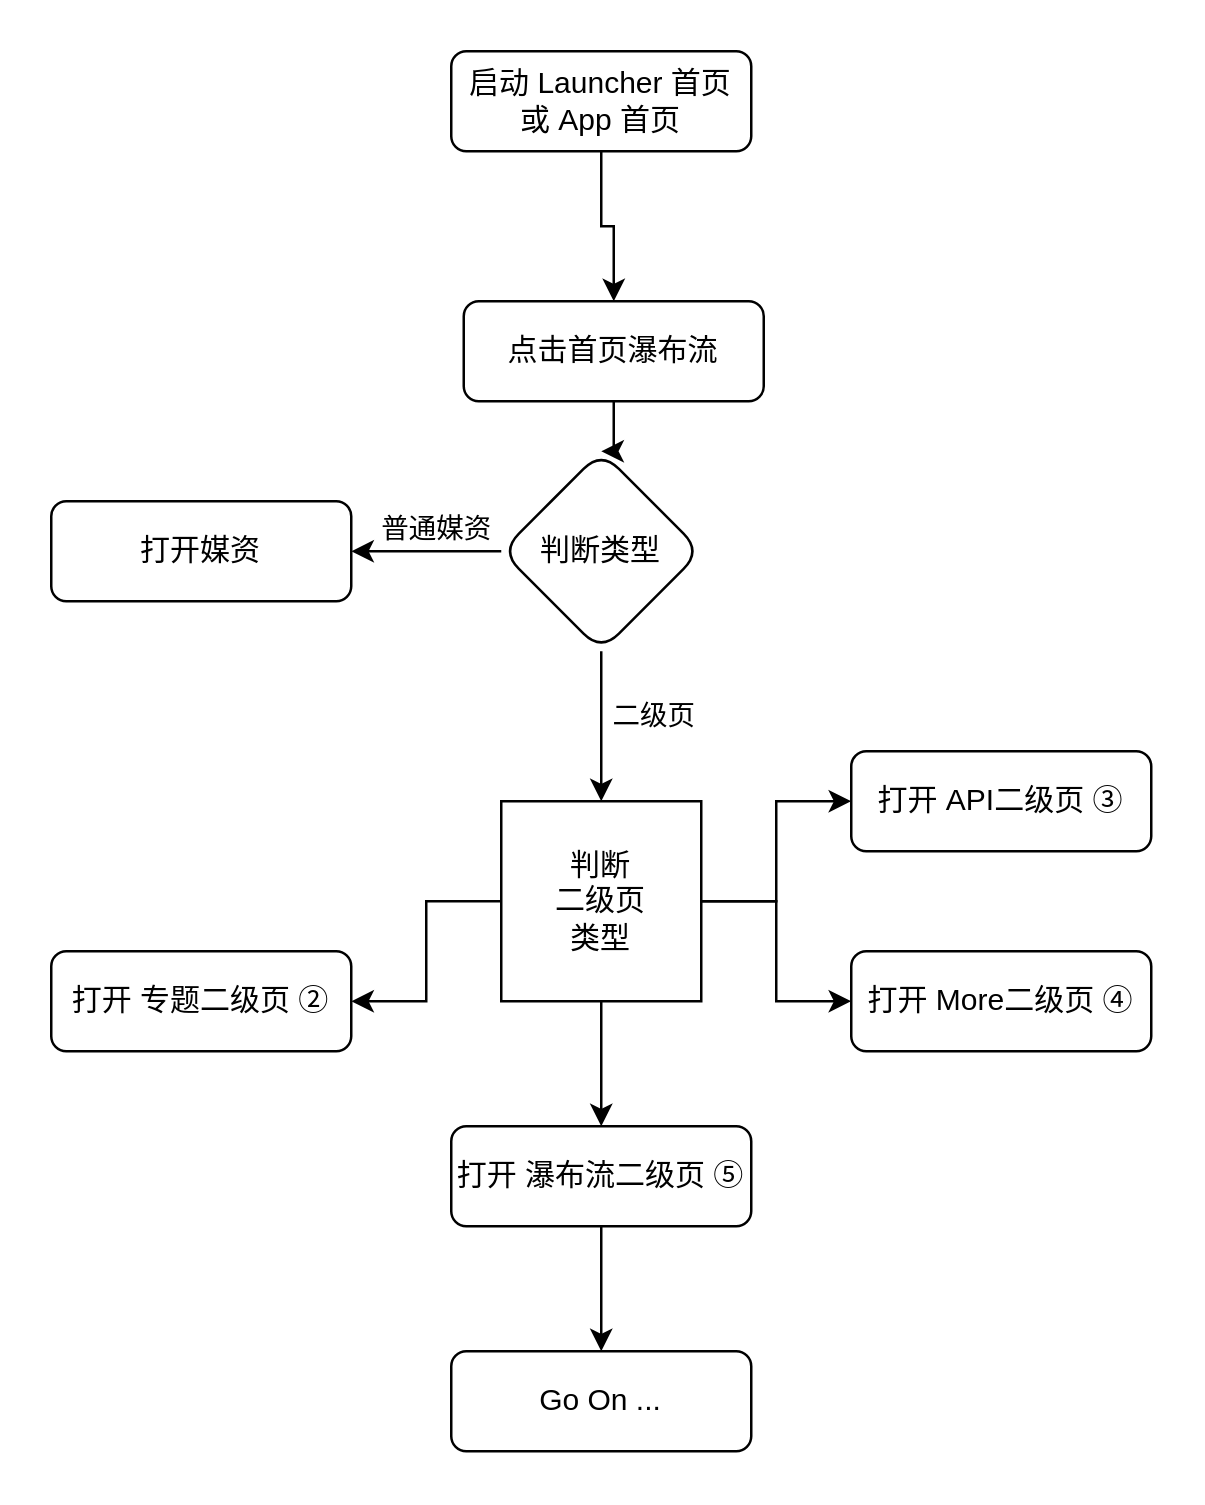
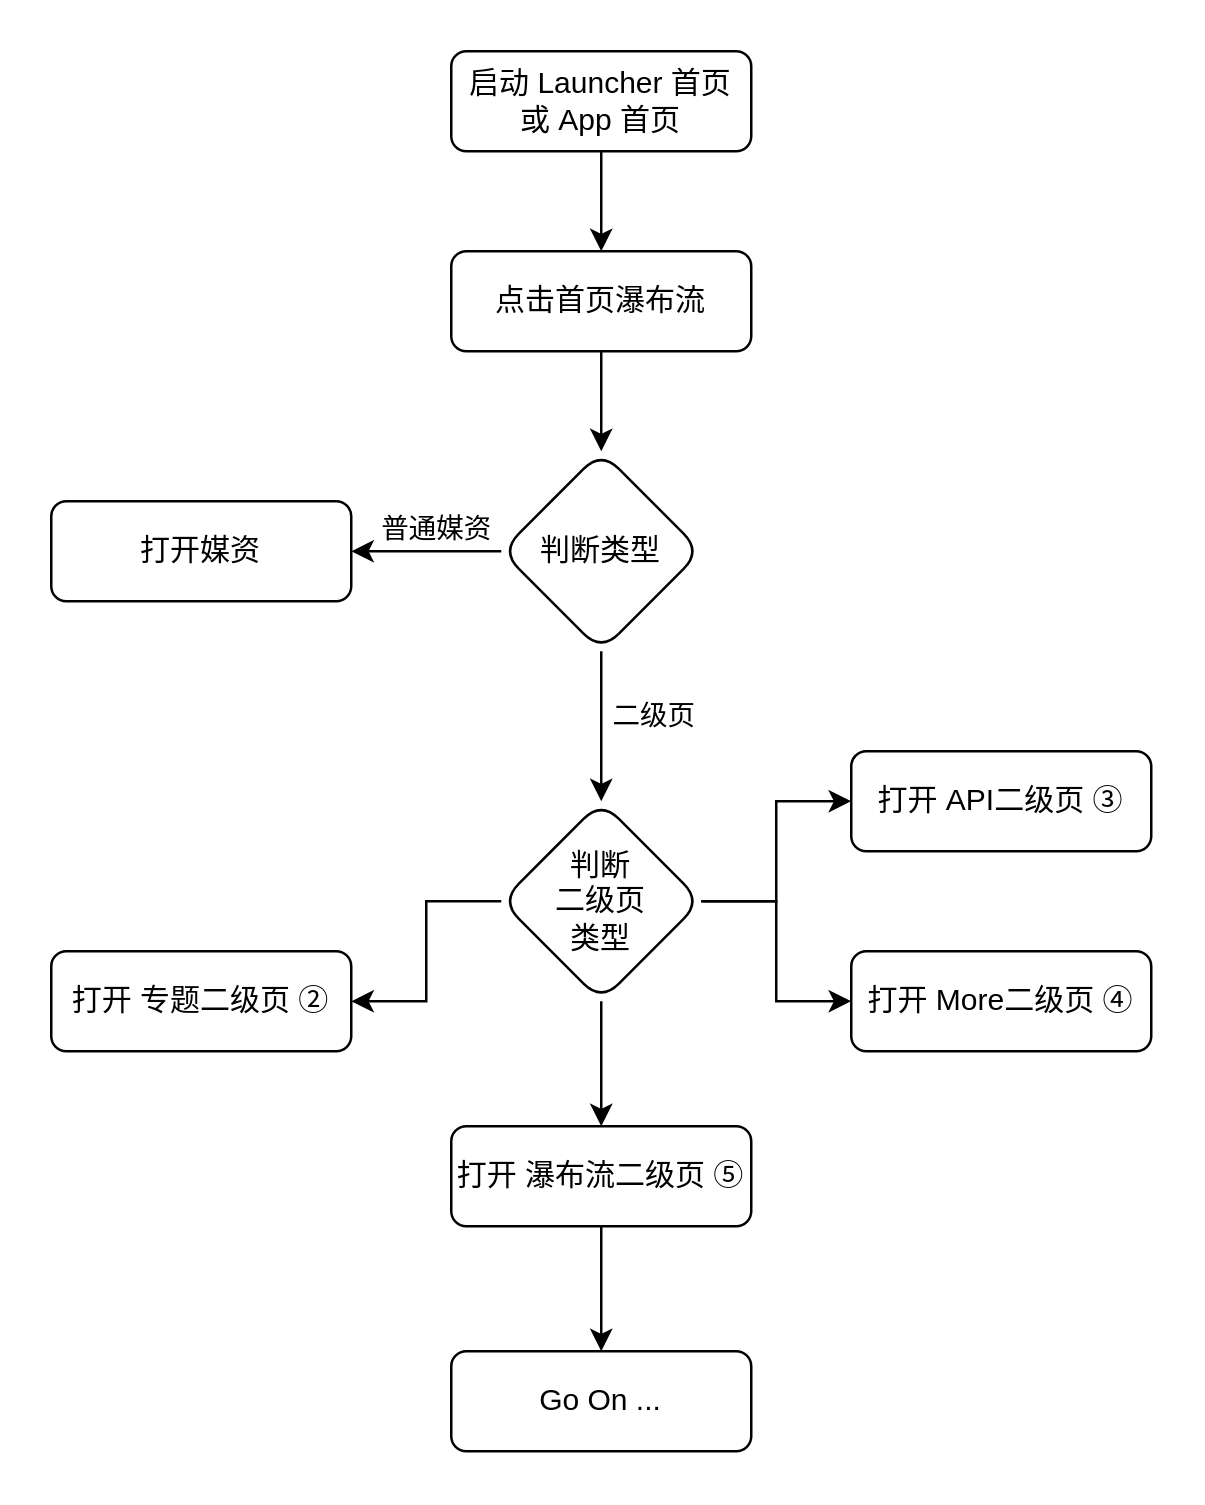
- <mxCell id="5" value="点击首页瀑布流" style="rounded=1;whiteSpace=wrap;html=1;" vertex="1" parent="1"><mxGeometry x="185" y="120" width="120" height="40" as="geometry" /></mxCell>
+ <mxCell id="5" value="点击首页瀑布流" style="rounded=1;whiteSpace=wrap;html=1;" vertex="1" parent="1"><mxGeometry x="180" y="100" width="120" height="40" as="geometry" /></mxCell>
- <mxCell id="16" value="判断&lt;br&gt;二级页&lt;br&gt;类型" style="whiteSpace=wrap;html=1;rounded=0;" vertex="1" parent="1"><mxGeometry x="200" y="320" width="80" height="80" as="geometry" /></mxCell>
+ <mxCell id="16" value="判断&lt;br&gt;二级页&lt;br&gt;类型" style="rhombus;whiteSpace=wrap;html=1;rounded=1;" vertex="1" parent="1"><mxGeometry x="200" y="320" width="80" height="80" as="geometry" /></mxCell>
